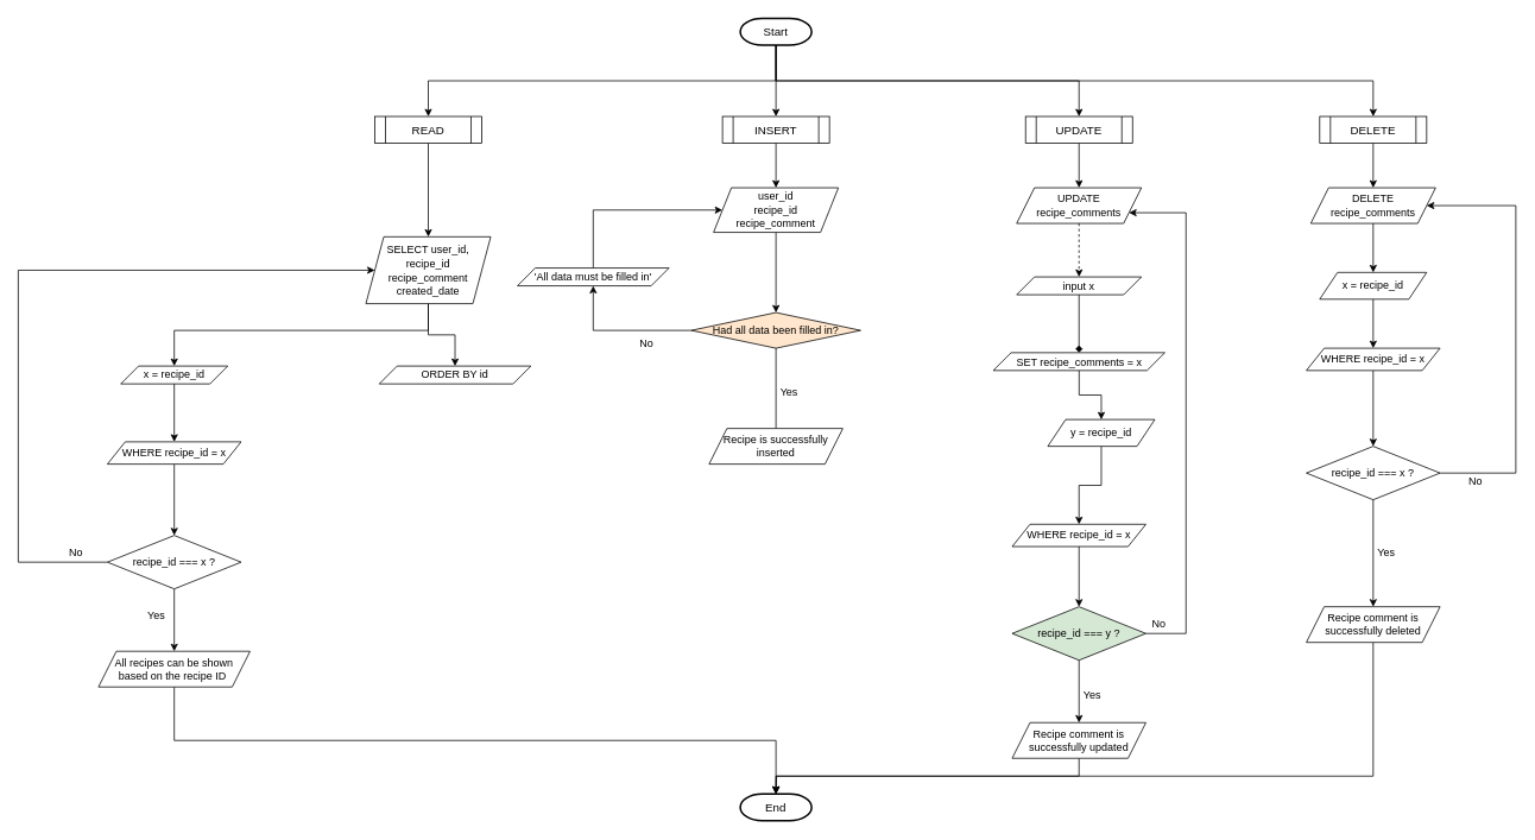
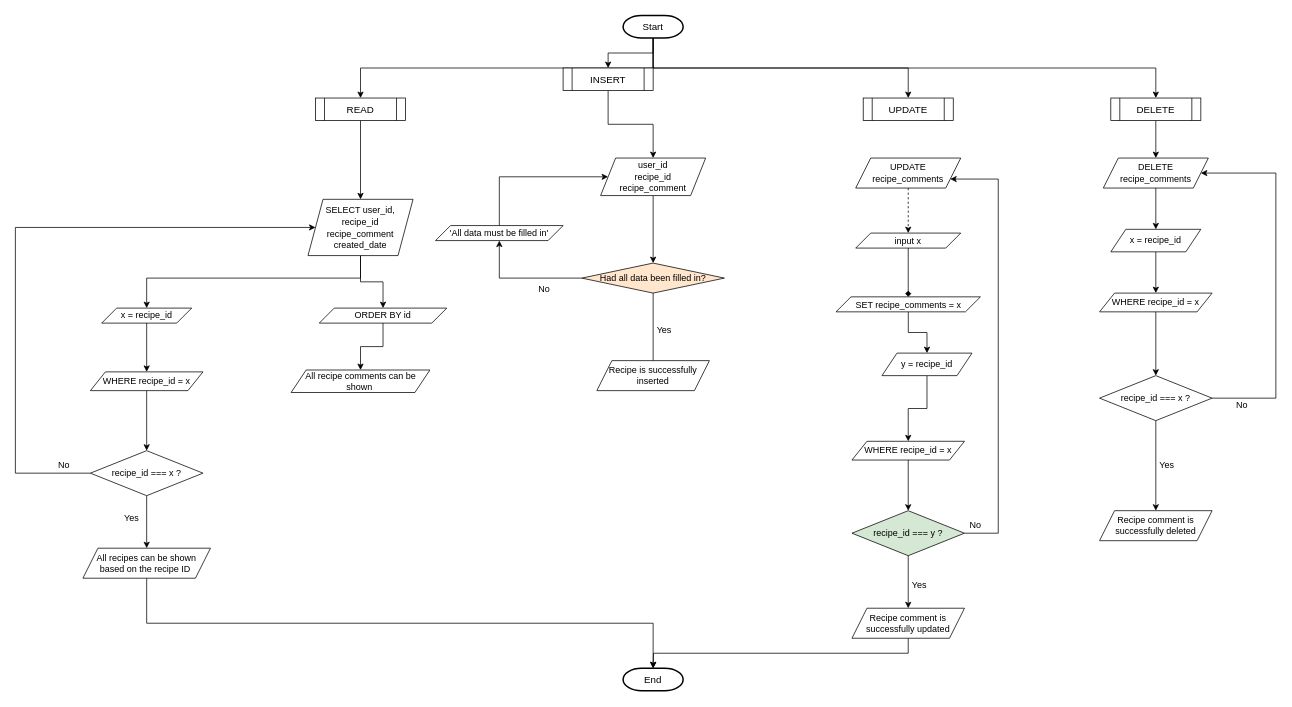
- <mxCell id="10" value="INSERT" style="shape=process;whiteSpace=wrap;html=1;backgroundOutline=1;fontSize=13;" parent="1" vertex="1"><mxGeometry x="810" y="130" width="120" height="30" as="geometry" /></mxCell>
+ <mxCell id="10" value="INSERT" style="shape=process;whiteSpace=wrap;html=1;backgroundOutline=1;fontSize=13;" parent="1" vertex="1"><mxGeometry x="750" y="90" width="120" height="30" as="geometry" /></mxCell>
- <mxCell id="19" style="edgeStyle=orthogonalEdgeStyle;rounded=0;orthogonalLoop=1;jettySize=auto;html=1;entryX=0.5;entryY=0;entryDx=0;entryDy=0;fontSize=12;" parent="1" source="20" target="25" edge="1"><mxGeometry relative="1" as="geometry" /></mxCell>
+ <mxCell id="34" style="edgeStyle=orthogonalEdgeStyle;rounded=0;orthogonalLoop=1;jettySize=auto;html=1;entryX=0.5;entryY=0;entryDx=0;entryDy=0;" parent="1" source="35" target="36" edge="1"><mxGeometry relative="1" as="geometry" /></mxCell>
+ <mxCell id="36" value="All recipe comments can be shown&amp;nbsp;" style="shape=parallelogram;perimeter=parallelogramPerimeter;whiteSpace=wrap;html=1;fixedSize=1;fontSize=12;" parent="1" vertex="1"><mxGeometry x="387.5" y="492.5" width="185" height="30" as="geometry" /></mxCell>
- <mxCell id="69" style="edgeStyle=orthogonalEdgeStyle;rounded=0;orthogonalLoop=1;jettySize=auto;html=1;entryX=0.5;entryY=0;entryDx=0;entryDy=0;entryPerimeter=0;" parent="1" source="70" target="18" edge="1"><mxGeometry relative="1" as="geometry"><Array as="points"><mxPoint x="1540" y="870" /><mxPoint x="870" y="870" /></Array></mxGeometry></mxCell>
